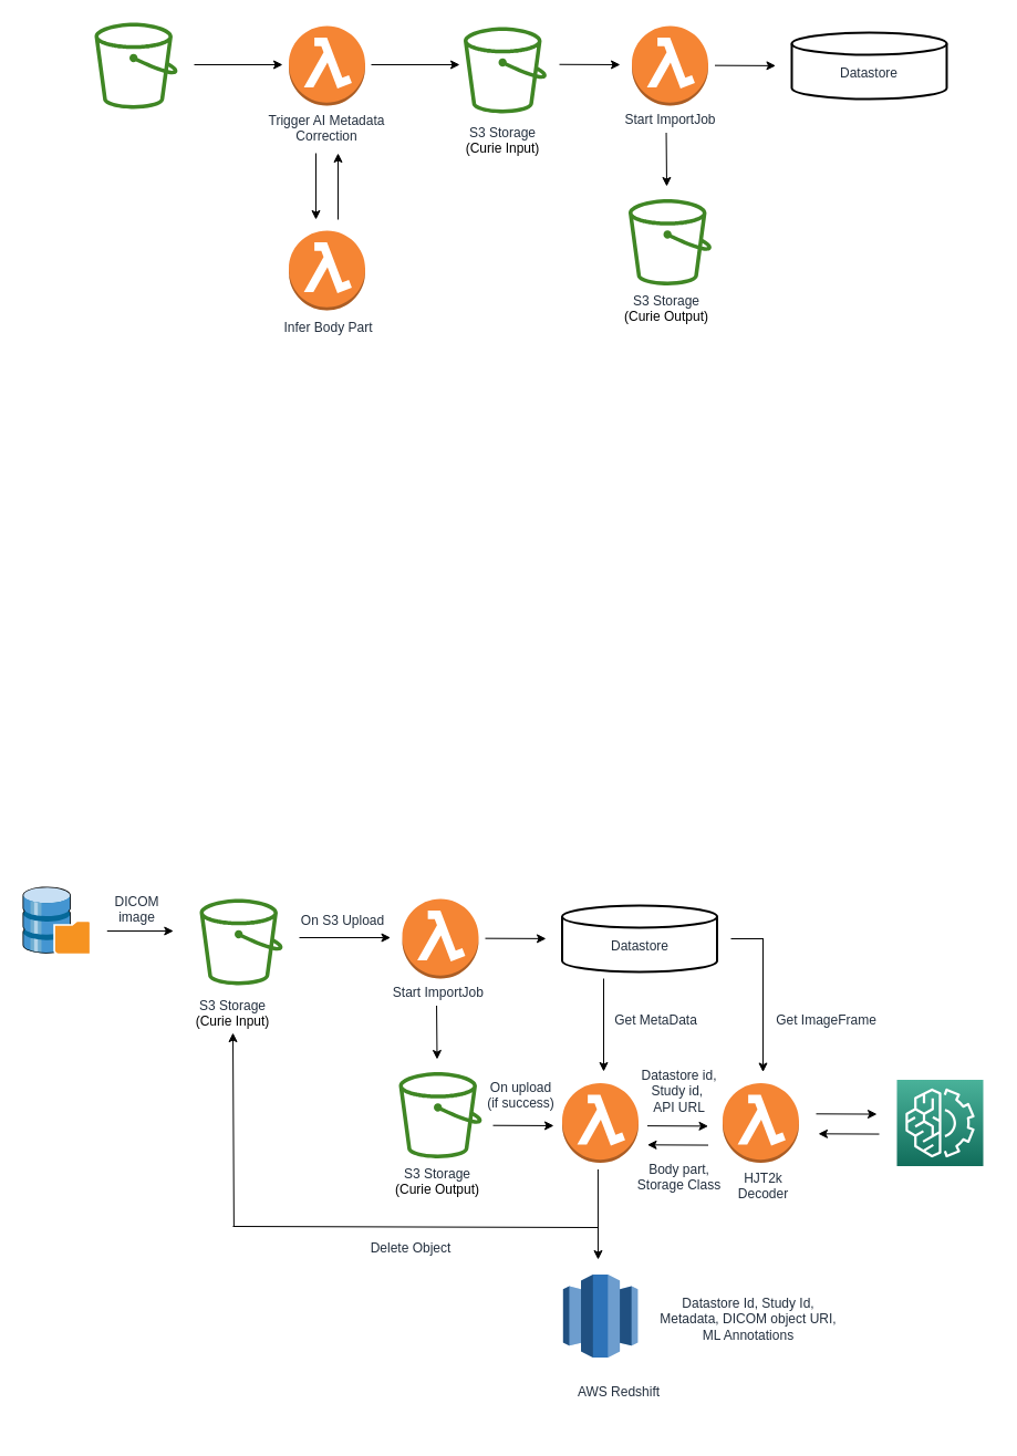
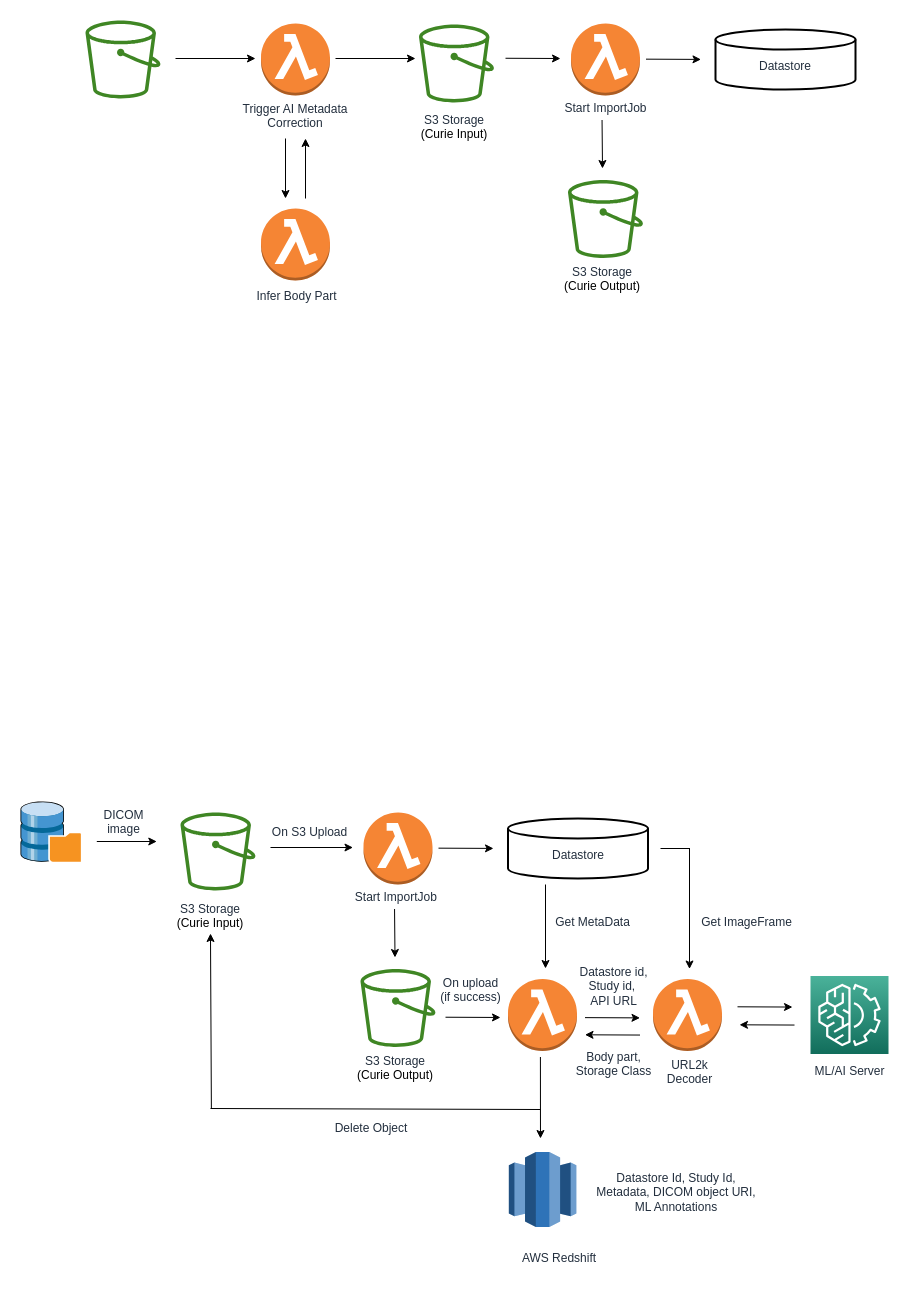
- <mxCell id="35" value="&lt;font color=&quot;#232f3e&quot;&gt;&lt;span style=&quot;background-color: rgb(255, 255, 255);&quot;&gt;HJT2k&lt;br&gt;Decoder&lt;br&gt;&lt;/span&gt;&lt;/font&gt;" style="text;whiteSpace=wrap;html=1;align=center;" vertex="1" parent="1"><mxGeometry x="642" y="1050.5" width="95" height="45" as="geometry" /></mxCell>
+ <mxCell id="35" value="&lt;font color=&quot;#232f3e&quot;&gt;&lt;span style=&quot;background-color: rgb(255, 255, 255);&quot;&gt;URL2k&lt;br&gt;Decoder&lt;br&gt;&lt;/span&gt;&lt;/font&gt;" style="text;whiteSpace=wrap;html=1;align=center;" vertex="1" parent="1"><mxGeometry x="642" y="1050.5" width="95" height="45" as="geometry" /></mxCell>
+ <mxCell id="45" value="&lt;font color=&quot;#232f3e&quot;&gt;&lt;span style=&quot;background-color: rgb(255, 255, 255);&quot;&gt;ML/AI Server&lt;br&gt;&lt;/span&gt;&lt;/font&gt;" style="text;whiteSpace=wrap;html=1;align=center;" vertex="1" parent="1"><mxGeometry x="801.5" y="1056.5" width="95" height="45" as="geometry" /></mxCell>
